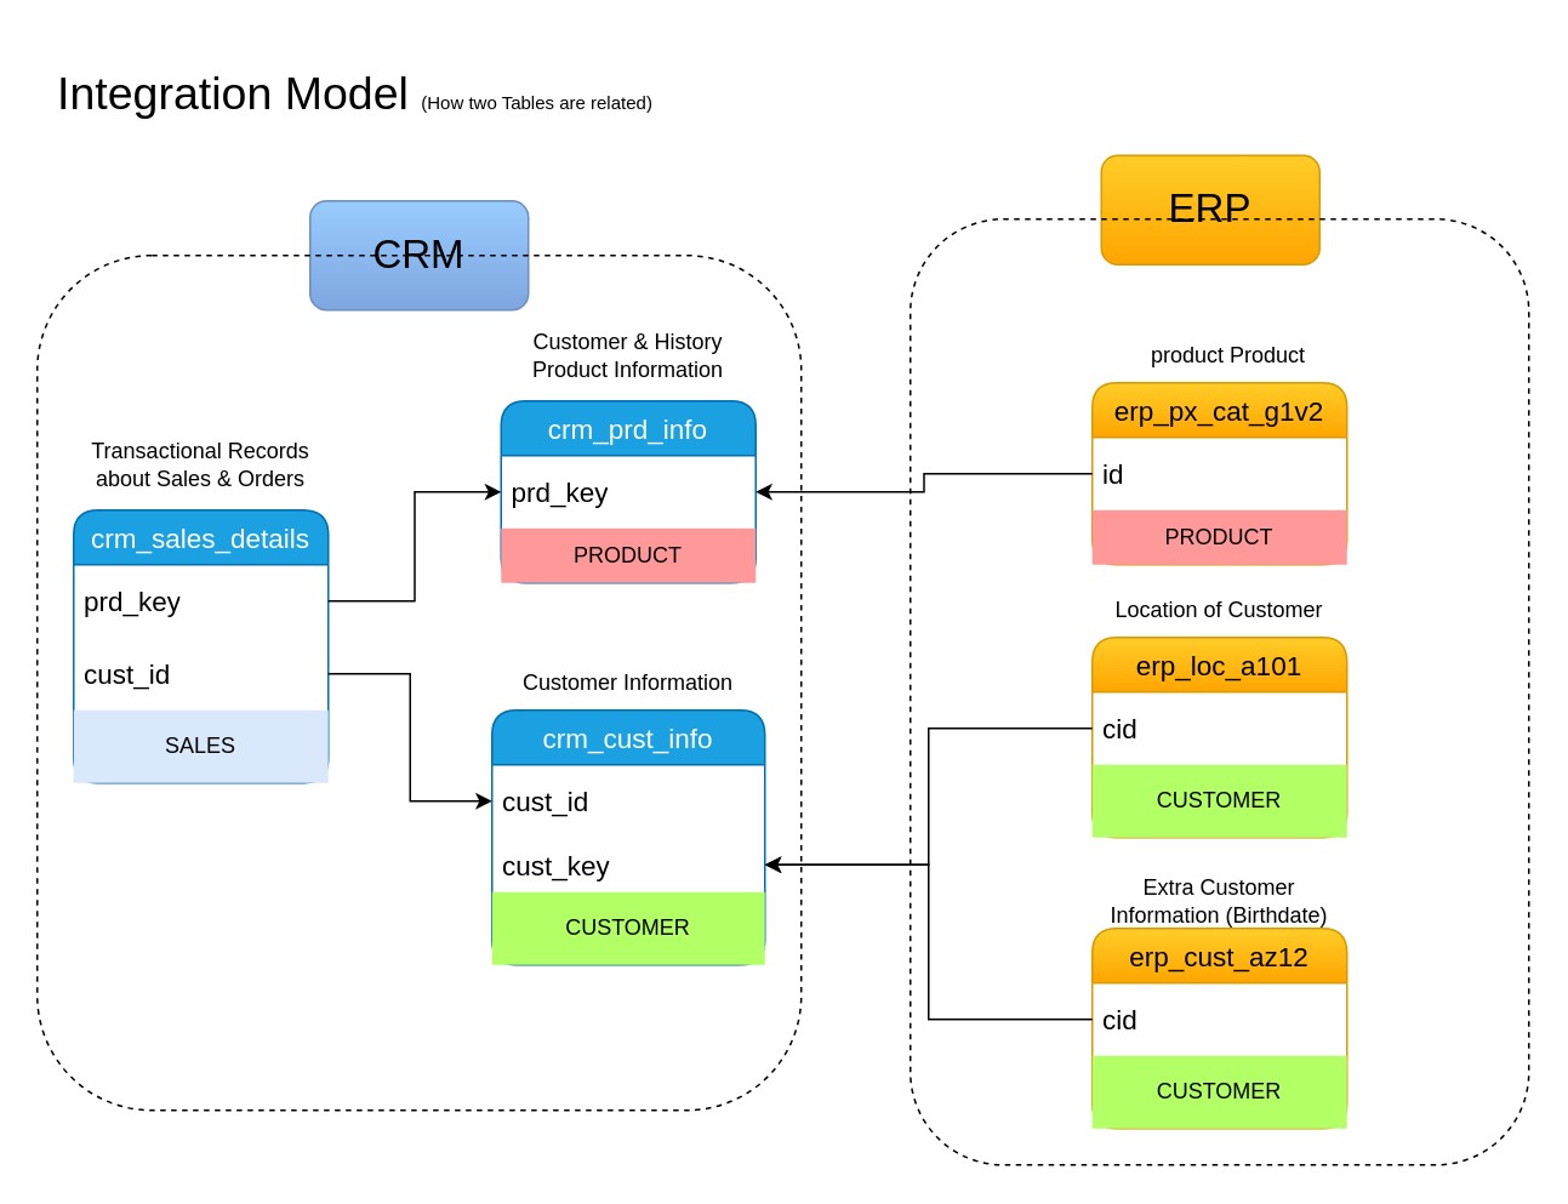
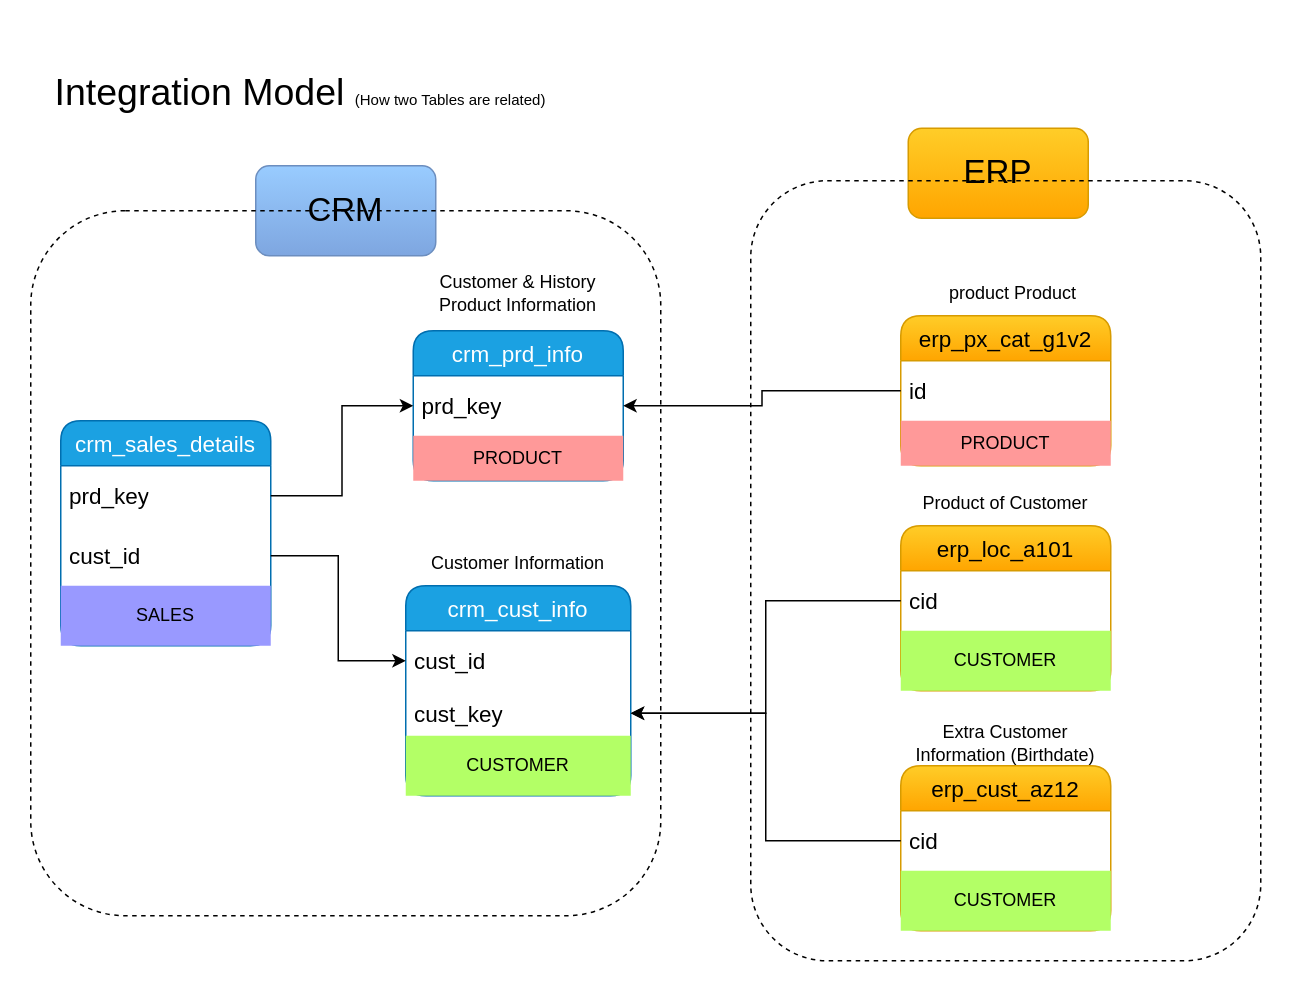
- <mxCell id="2" value="&lt;font style=&quot;font-size: 25px;&quot;&gt;Integration Model &lt;/font&gt;&lt;font size=&quot;1&quot; style=&quot;&quot;&gt;(How two Tables are related)&lt;/font&gt;" style="rounded=0;whiteSpace=wrap;html=1;fillColor=none;strokeColor=none;" parent="1" vertex="1"><mxGeometry x="20" y="20" width="350" height="60" as="geometry" /></mxCell>
+ <mxCell id="2" value="&lt;font style=&quot;font-size: 25px;&quot;&gt;Integration Model &lt;/font&gt;&lt;font size=&quot;1&quot; style=&quot;&quot;&gt;(How two Tables are related)&lt;/font&gt;" style="rounded=0;whiteSpace=wrap;html=1;fillColor=none;strokeColor=none;" parent="1" vertex="1"><mxGeometry x="25" y="30" width="350" height="60" as="geometry" /></mxCell>
- <mxCell id="17" value="Transactional Records about Sales &amp;amp; Orders" style="text;html=1;align=center;verticalAlign=middle;whiteSpace=wrap;rounded=0;" parent="1" vertex="1"><mxGeometry x="45" y="240" width="130" height="30" as="geometry" /></mxCell>
- <mxCell id="25" value="Location of Customer" style="text;html=1;align=center;verticalAlign=middle;whiteSpace=wrap;rounded=0;" parent="1" vertex="1"><mxGeometry x="605" y="320" width="130" height="30" as="geometry" /></mxCell>
+ <mxCell id="25" value="Product of Customer" style="text;html=1;align=center;verticalAlign=middle;whiteSpace=wrap;rounded=0;" parent="1" vertex="1"><mxGeometry x="605" y="320" width="130" height="30" as="geometry" /></mxCell>
- <mxCell id="16" value="SALES" style="rounded=0;whiteSpace=wrap;html=1;fillColor=#dae8fc;shadow=0;arcSize=27;strokeColor=none;fontColor=#000000;" vertex="1" parent="13"><mxGeometry y="110" width="140" height="40" as="geometry" /></mxCell>
+ <mxCell id="16" value="SALES" style="rounded=0;whiteSpace=wrap;html=1;fillColor=#9999FF;shadow=0;arcSize=27;strokeColor=none;fontColor=#000000;" vertex="1" parent="13"><mxGeometry y="110" width="140" height="40" as="geometry" /></mxCell>
